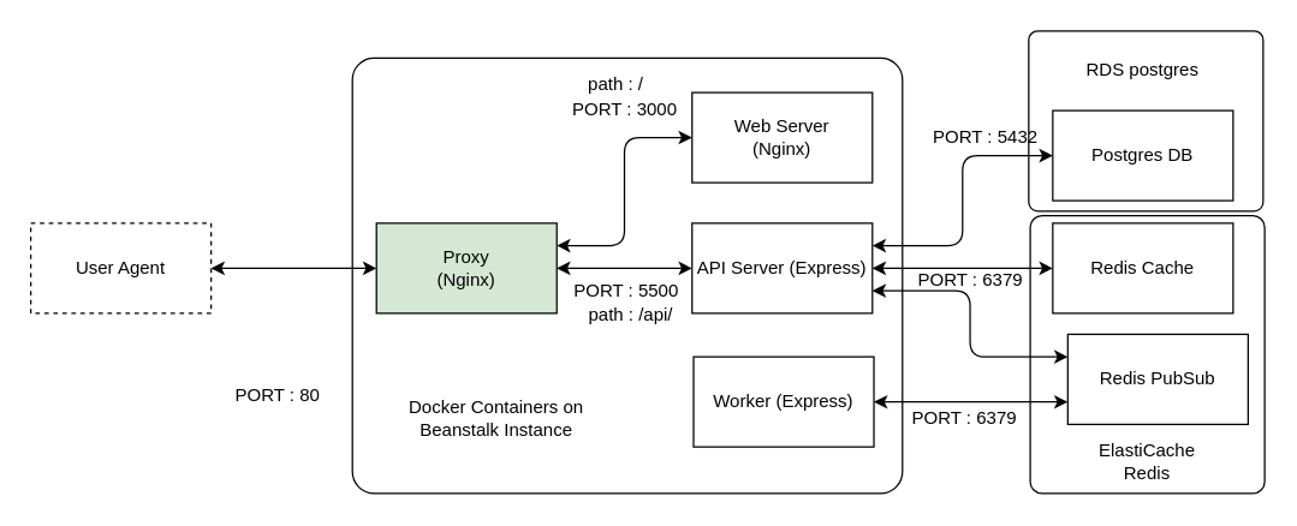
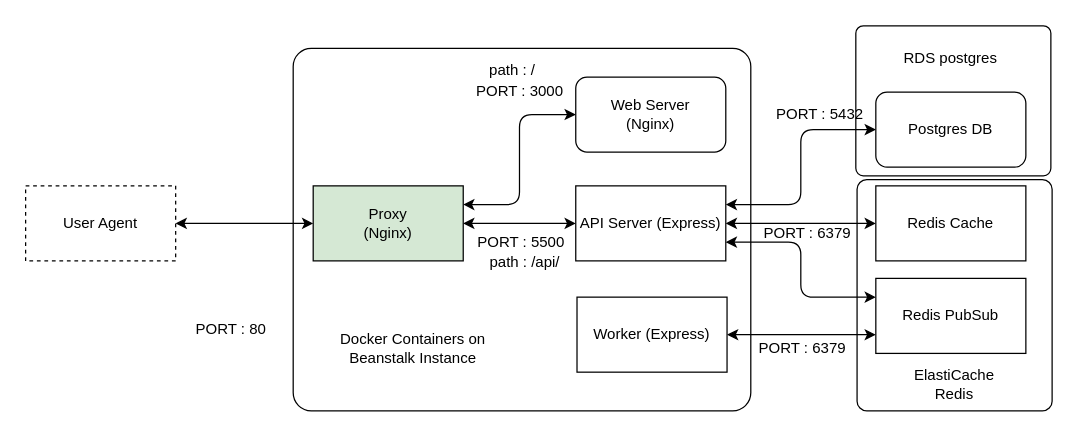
- <mxCell id="10" value="Web Server&lt;br&gt;(Nginx)" style="rounded=0;whiteSpace=wrap;html=1;" parent="1" vertex="1"><mxGeometry x="460" y="61" width="120" height="60" as="geometry" /></mxCell>
+ <mxCell id="10" value="Web Server&lt;br&gt;(Nginx)" style="whiteSpace=wrap;html=1;rounded=1;" parent="1" vertex="1"><mxGeometry x="460" y="61" width="120" height="60" as="geometry" /></mxCell>
- <mxCell id="17" value="Postgres DB" style="rounded=0;whiteSpace=wrap;html=1;" parent="1" vertex="1"><mxGeometry x="700" y="73" width="120" height="60" as="geometry" /></mxCell>
+ <mxCell id="17" value="Postgres DB" style="whiteSpace=wrap;html=1;rounded=1;" parent="1" vertex="1"><mxGeometry x="700" y="73" width="120" height="60" as="geometry" /></mxCell>
- <mxCell id="16" value="Redis PubSub" style="rounded=0;whiteSpace=wrap;html=1;" parent="1" vertex="1"><mxGeometry x="710" y="222" width="120" height="60" as="geometry" /></mxCell>
+ <mxCell id="16" value="Redis PubSub" style="rounded=0;whiteSpace=wrap;html=1;" parent="1" vertex="1"><mxGeometry x="700" y="222" width="120" height="60" as="geometry" /></mxCell>
